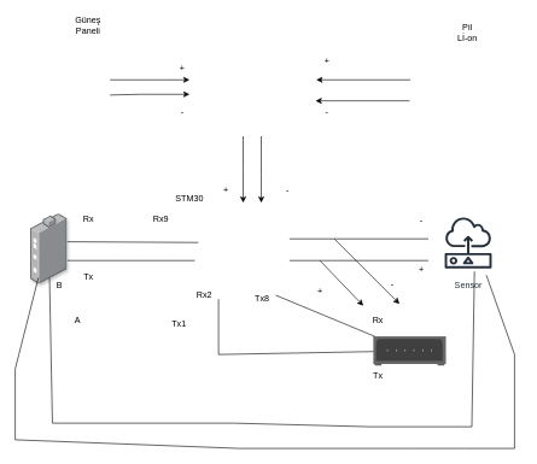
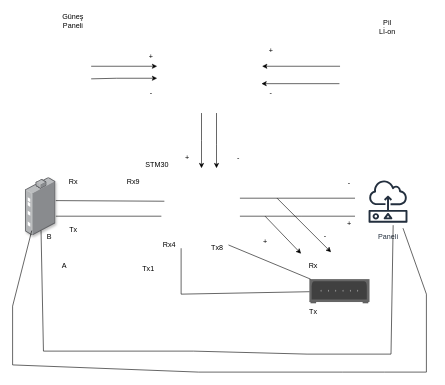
- <mxCell id="26" value="Sensor" style="sketch=0;outlineConnect=0;fontColor=#232F3E;gradientColor=none;strokeColor=#232F3E;fillColor=default;dashed=0;verticalLabelPosition=bottom;verticalAlign=top;align=center;html=1;fontSize=12;fontStyle=0;aspect=fixed;shape=mxgraph.aws4.resourceIcon;resIcon=mxgraph.aws4.sensor;fontFamily=Helvetica;labelBackgroundColor=#ffffff;" vertex="1" parent="1"><mxGeometry x="601" y="290" width="90" height="90" as="geometry" /></mxCell>
+ <mxCell id="26" value="Paneli" style="sketch=0;outlineConnect=0;fontColor=#232F3E;gradientColor=none;strokeColor=#232F3E;fillColor=default;dashed=0;verticalLabelPosition=bottom;verticalAlign=top;align=center;html=1;fontSize=12;fontStyle=0;aspect=fixed;shape=mxgraph.aws4.resourceIcon;resIcon=mxgraph.aws4.sensor;fontFamily=Helvetica;labelBackgroundColor=#ffffff;" vertex="1" parent="1"><mxGeometry x="601" y="290" width="90" height="90" as="geometry" /></mxCell>
- <mxCell id="30" value="Rx2" style="text;html=1;align=center;verticalAlign=middle;resizable=0;points=[];autosize=1;strokeColor=none;fillColor=none;fontFamily=Helvetica;fontSize=12;fontColor=default;labelBackgroundColor=#ffffff;" vertex="1" parent="1"><mxGeometry x="261" y="392.5" width="40" height="30" as="geometry" /></mxCell>
+ <mxCell id="30" value="Rx4" style="text;html=1;align=center;verticalAlign=middle;resizable=0;points=[];autosize=1;strokeColor=none;fillColor=none;fontFamily=Helvetica;fontSize=12;fontColor=default;labelBackgroundColor=#ffffff;" vertex="1" parent="1"><mxGeometry x="261" y="392.5" width="40" height="30" as="geometry" /></mxCell>
